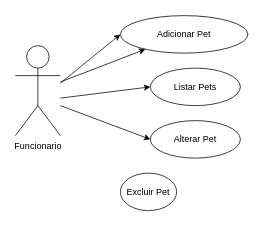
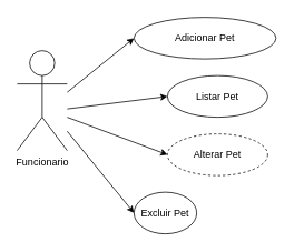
- <mxCell id="3" style="rounded=0;orthogonalLoop=1;jettySize=auto;html=1;" edge="1" parent="1" source="6" target="7"><mxGeometry relative="1" as="geometry" /></mxCell>
+ <mxCell id="3" style="rounded=0;orthogonalLoop=1;jettySize=auto;html=1;entryX=0;entryY=0.5;entryDx=0;entryDy=0;" edge="1" parent="1" source="6" target="10"><mxGeometry relative="1" as="geometry" /></mxCell>
- <mxCell id="8" value="Listar Pets" style="ellipse;whiteSpace=wrap;html=1;" vertex="1" parent="1"><mxGeometry x="200" y="90" width="120" height="50" as="geometry" /></mxCell>
+ <mxCell id="8" value="Listar Pet" style="ellipse;whiteSpace=wrap;html=1;" vertex="1" parent="1"><mxGeometry x="200" y="90" width="120" height="50" as="geometry" /></mxCell>
- <mxCell id="9" value="Alterar Pet" style="ellipse;whiteSpace=wrap;html=1;" vertex="1" parent="1"><mxGeometry x="200" y="160" width="120" height="50" as="geometry" /></mxCell>
+ <mxCell id="9" value="Alterar Pet" style="ellipse;whiteSpace=wrap;html=1;dashed=1;" vertex="1" parent="1"><mxGeometry x="200" y="160" width="120" height="50" as="geometry" /></mxCell>
